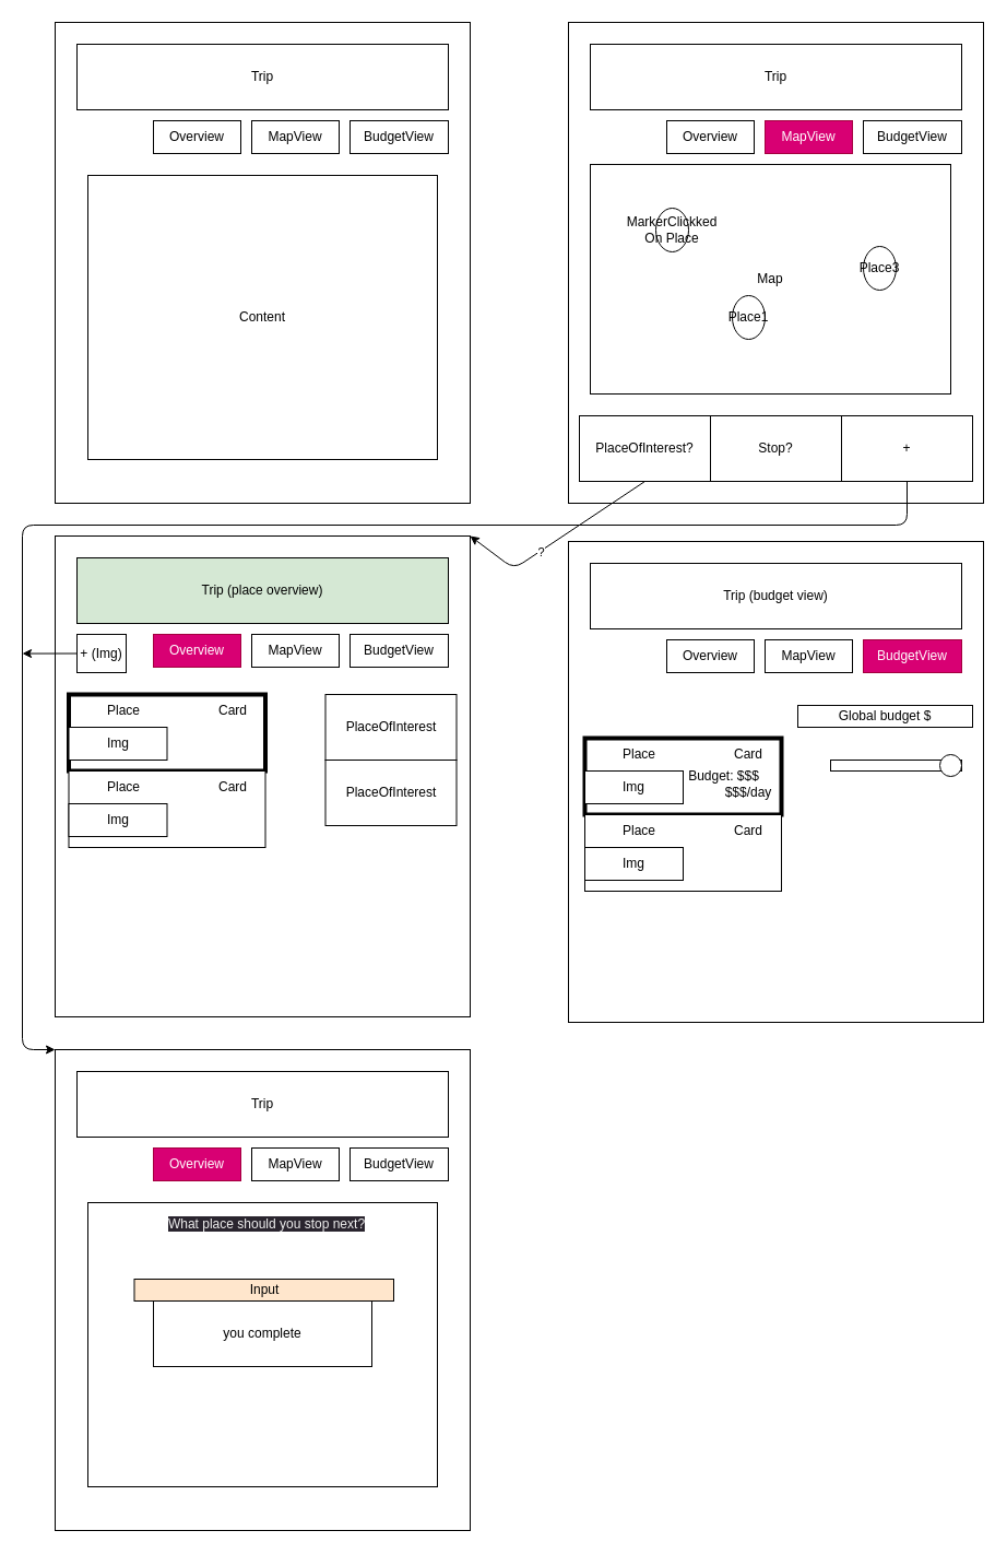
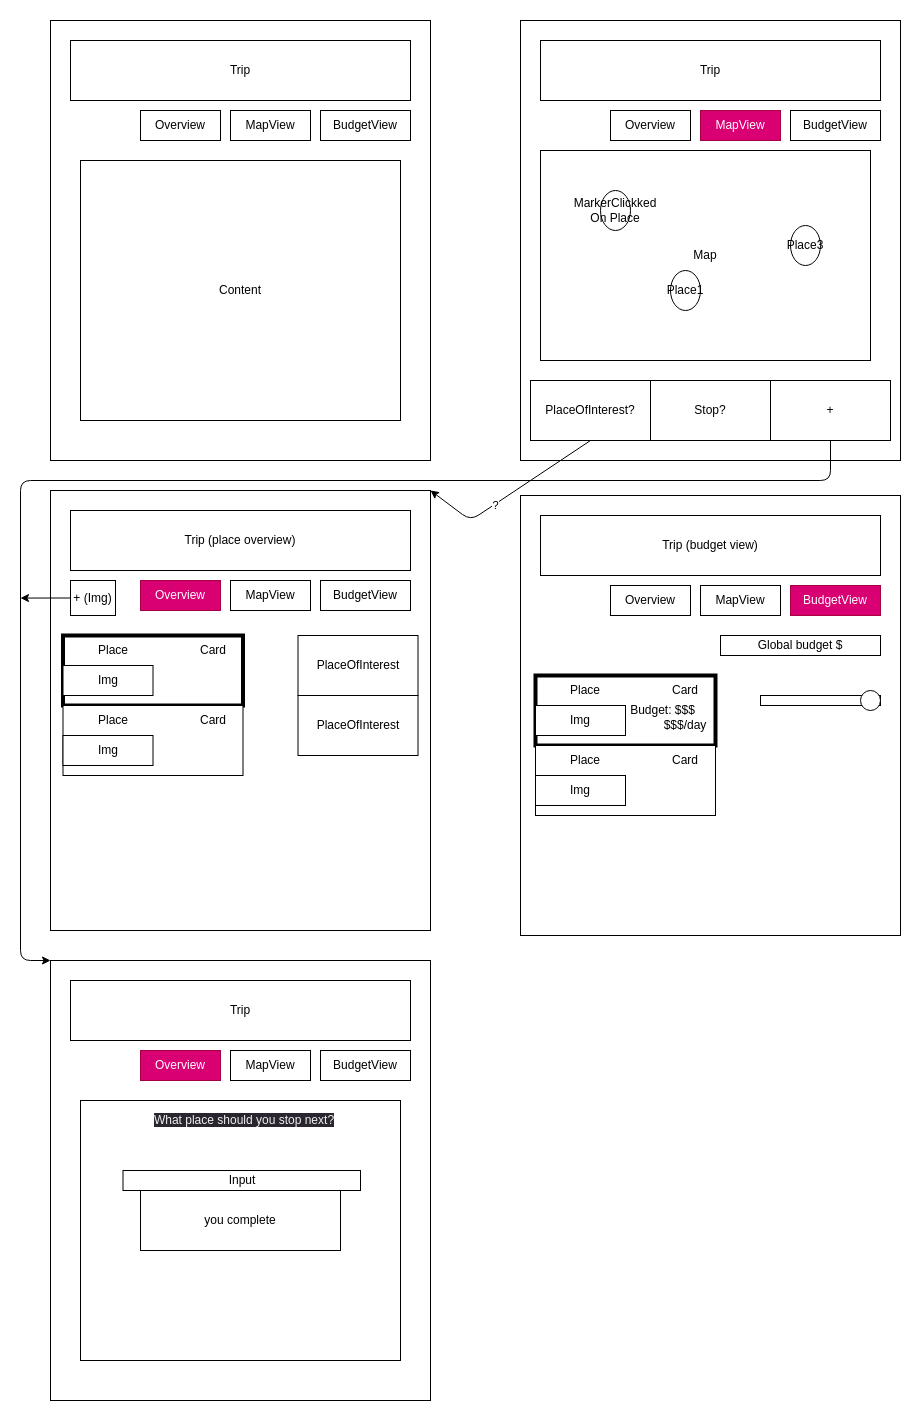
- <mxCell id="24" value="Trip (place overview)" style="rounded=0;whiteSpace=wrap;html=1;fillColor=#d5e8d4;" parent="1" vertex="1"><mxGeometry x="70" y="510" width="340" height="60" as="geometry" /></mxCell>
+ <mxCell id="24" value="Trip (place overview)" style="rounded=0;whiteSpace=wrap;html=1;" parent="1" vertex="1"><mxGeometry x="70" y="510" width="340" height="60" as="geometry" /></mxCell>
- <mxCell id="52" value="Global budget $" style="rounded=0;whiteSpace=wrap;html=1;" parent="1" vertex="1"><mxGeometry x="730" y="645" width="160" height="20" as="geometry" /></mxCell>
+ <mxCell id="52" value="Global budget $" style="rounded=0;whiteSpace=wrap;html=1;" parent="1" vertex="1"><mxGeometry x="720" y="635" width="160" height="20" as="geometry" /></mxCell>
- <mxCell id="65" value="Input" style="rounded=0;whiteSpace=wrap;html=1;fillColor=#ffe6cc;" parent="1" vertex="1"><mxGeometry x="122.5" y="1170" width="237.5" height="20" as="geometry" /></mxCell>
+ <mxCell id="65" value="Input" style="rounded=0;whiteSpace=wrap;html=1;" parent="1" vertex="1"><mxGeometry x="122.5" y="1170" width="237.5" height="20" as="geometry" /></mxCell>
